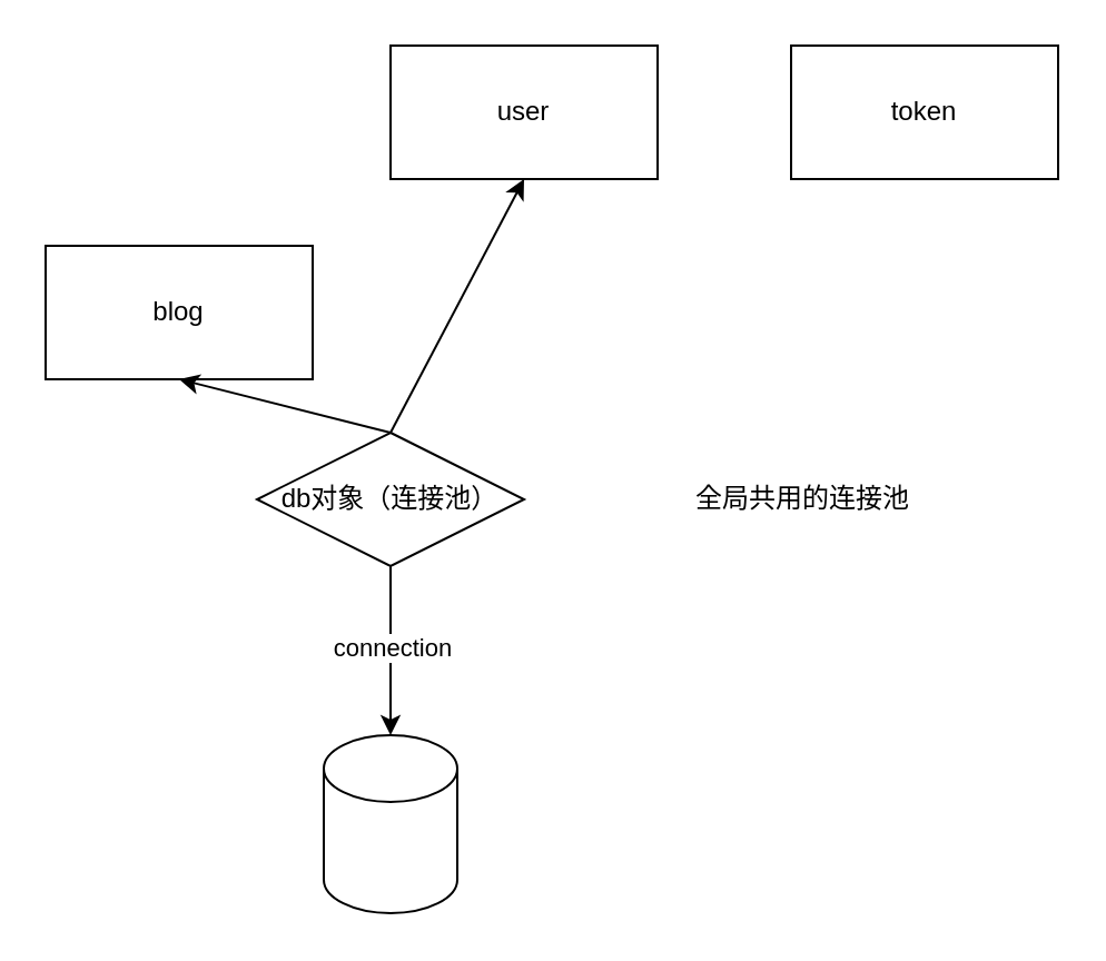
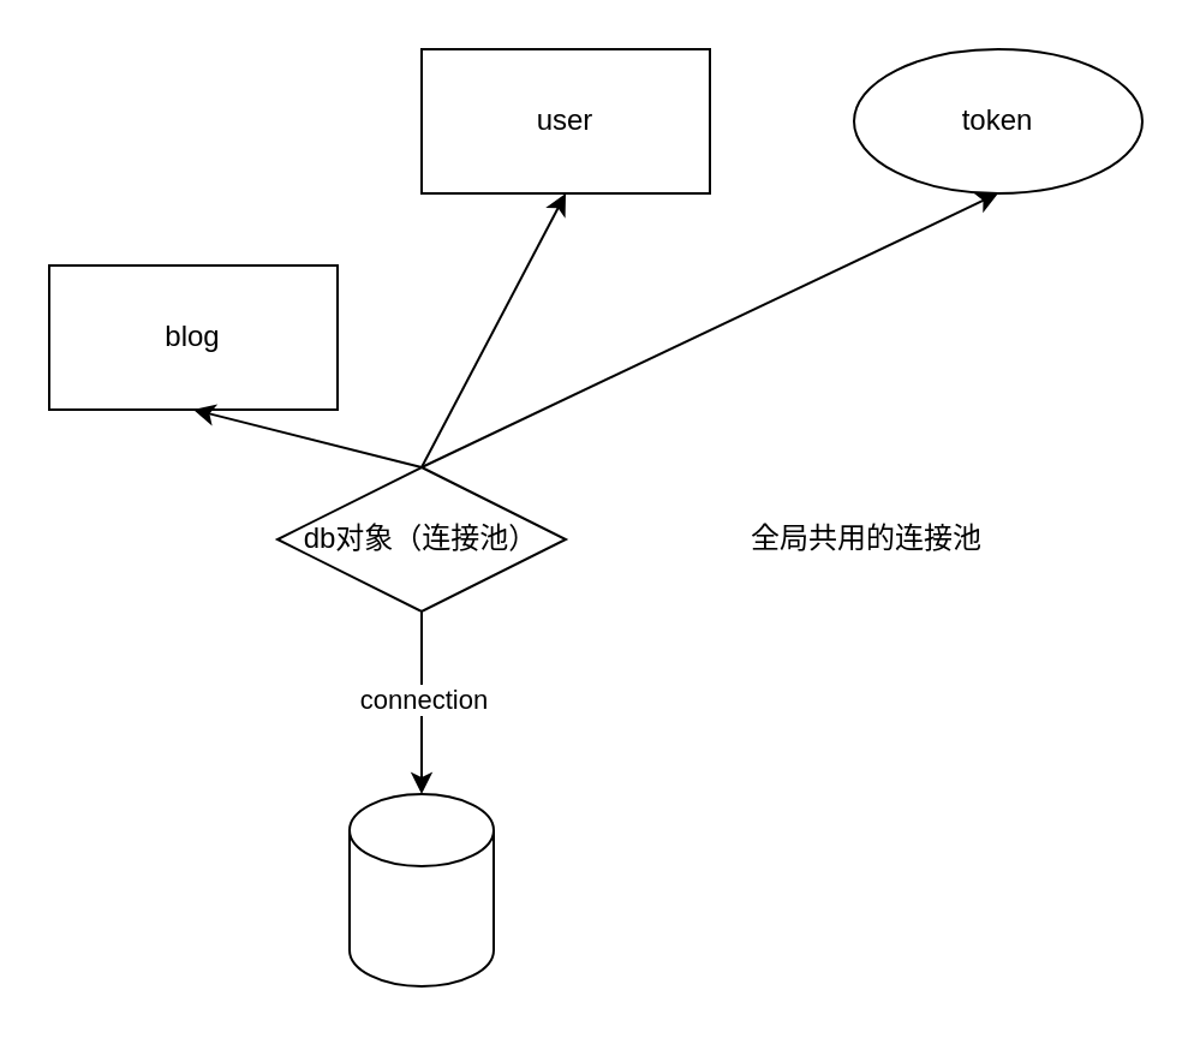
- <mxCell id="4" value="token" style="rounded=0;whiteSpace=wrap;html=1;" parent="1" vertex="1"><mxGeometry x="355" y="20" width="120" height="60" as="geometry" /></mxCell>
+ <mxCell id="4" value="token" style="ellipse;whiteSpace=wrap;html=1;" parent="1" vertex="1"><mxGeometry x="355" y="20" width="120" height="60" as="geometry" /></mxCell>
+ <mxCell id="9" value="" style="endArrow=classic;html=1;entryX=0.5;entryY=1;entryDx=0;entryDy=0;exitX=0.5;exitY=0;exitDx=0;exitDy=0;" parent="1" source="5" target="4" edge="1"><mxGeometry width="50" height="50" relative="1" as="geometry"><mxPoint x="315" y="180" as="sourcePoint" /><mxPoint x="365" y="130" as="targetPoint" /></mxGeometry></mxCell>
